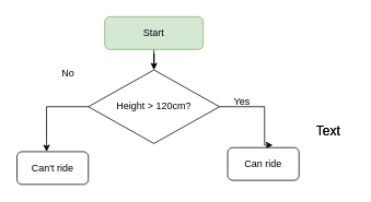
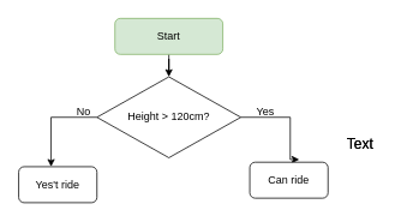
- <mxCell id="9" value="No" style="text;html=1;align=center;verticalAlign=middle;resizable=0;points=[];autosize=1;" parent="1" vertex="1"><mxGeometry x="67" y="79" width="30" height="20" as="geometry" /></mxCell>
+ <mxCell id="9" value="No" style="text;html=1;align=center;verticalAlign=middle;resizable=0;points=[];autosize=1;" parent="1" vertex="1"><mxGeometry x="77" y="114" width="30" height="20" as="geometry" /></mxCell>
- <mxCell id="7" value="Can't ride" style="rounded=1;whiteSpace=wrap;html=1;" parent="1" vertex="1"><mxGeometry x="20" y="185" width="87" height="40" as="geometry" /></mxCell>
+ <mxCell id="7" value="Yes't ride" style="rounded=1;whiteSpace=wrap;html=1;" parent="1" vertex="1"><mxGeometry x="20" y="185" width="87" height="40" as="geometry" /></mxCell>
